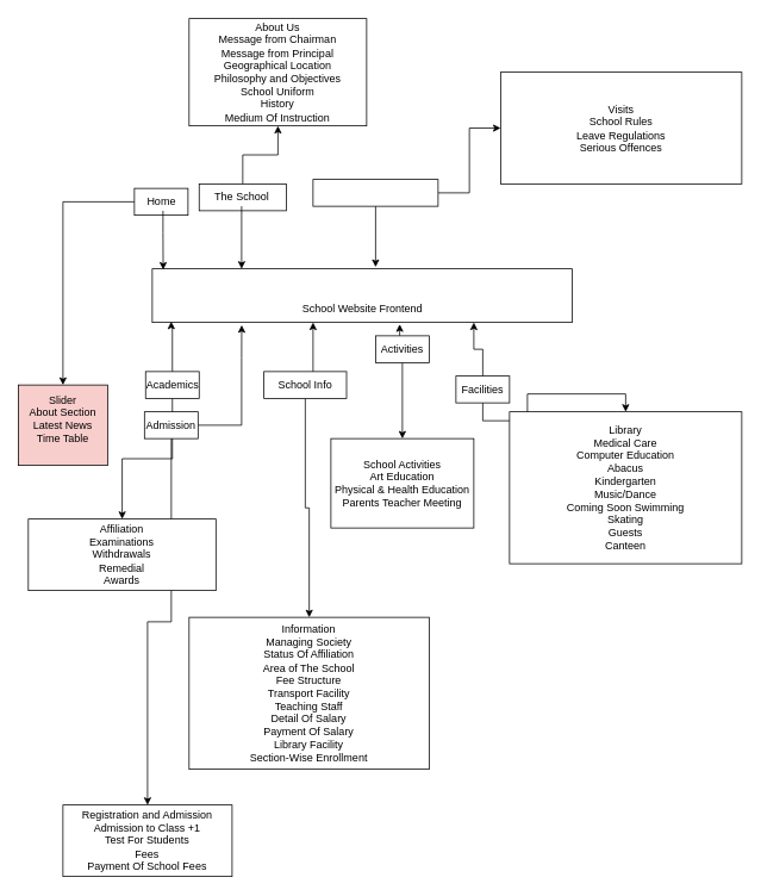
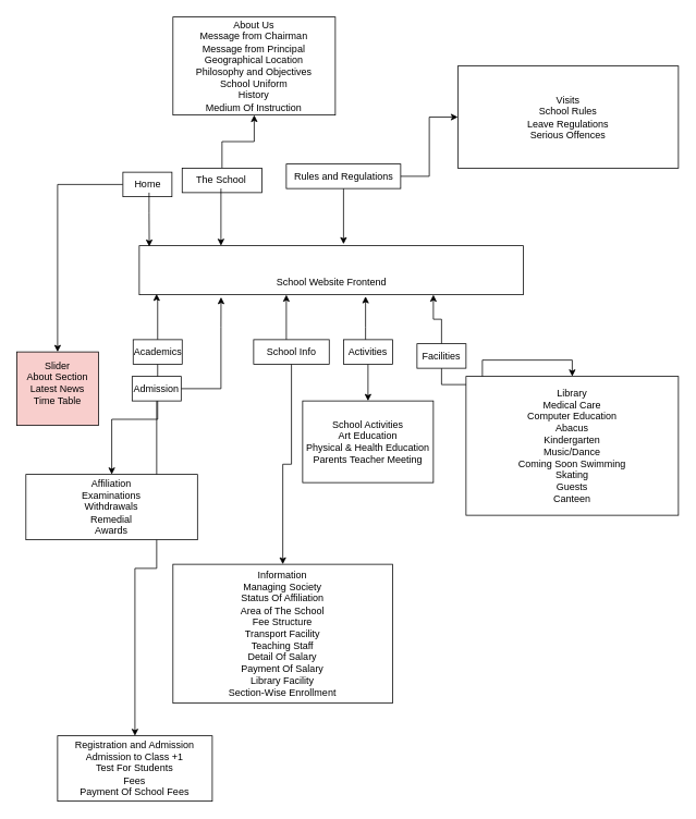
+ <mxCell id="27" value="Rules and Regulations" style="text;html=1;resizable=0;autosize=1;align=center;verticalAlign=middle;points=[];fillColor=none;strokeColor=none;rounded=0;" vertex="1" parent="1"><mxGeometry x="350" y="205" width="140" height="20" as="geometry" /></mxCell>
- <mxCell id="17" value="Activities" style="rounded=0;whiteSpace=wrap;html=1;" vertex="1" parent="1"><mxGeometry x="420" y="375" width="60" height="30" as="geometry" /></mxCell>
+ <mxCell id="17" value="Activities" style="rounded=0;whiteSpace=wrap;html=1;" vertex="1" parent="1"><mxGeometry x="420" y="415" width="60" height="30" as="geometry" /></mxCell>
- <mxCell id="14" value="School Info" style="rounded=0;whiteSpace=wrap;html=1;" vertex="1" parent="1"><mxGeometry x="295" y="415" width="92.5" height="30" as="geometry" /></mxCell>
+ <mxCell id="14" value="School Info" style="rounded=0;whiteSpace=wrap;html=1;" vertex="1" parent="1"><mxGeometry x="310" y="415" width="92.5" height="30" as="geometry" /></mxCell>
